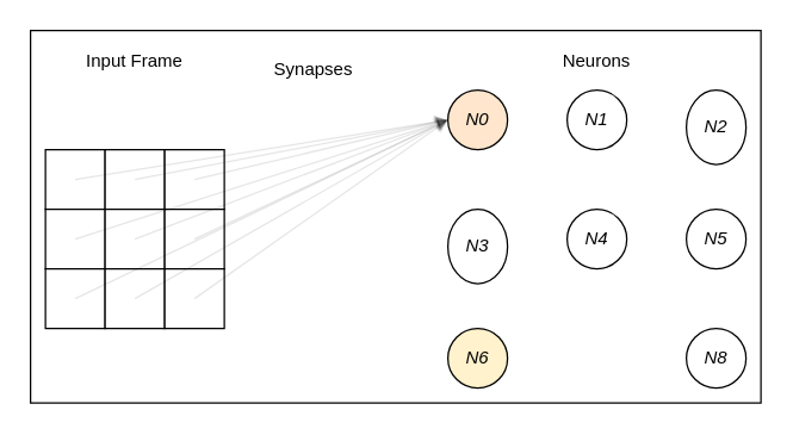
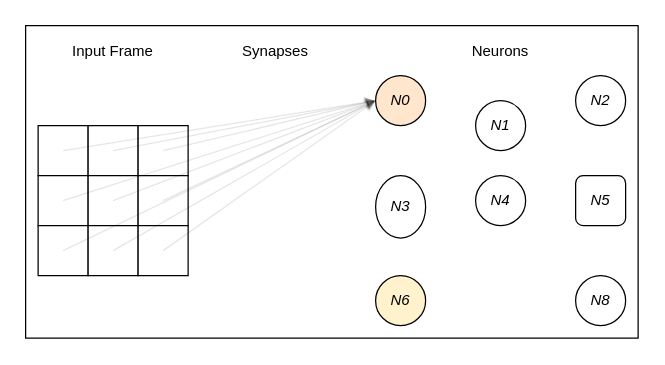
- <mxCell id="24" value="Synapses" style="text;html=1;align=center;verticalAlign=bottom;whiteSpace=wrap;rounded=0;" vertex="1" parent="1"><mxGeometry x="150" y="25" width="120" height="30" as="geometry" /></mxCell>
+ <mxCell id="24" value="Synapses" style="text;html=1;align=center;verticalAlign=bottom;whiteSpace=wrap;rounded=0;" vertex="1" parent="1"><mxGeometry x="160" y="20" width="120" height="30" as="geometry" /></mxCell>
- <mxCell id="4" value="&lt;i&gt;N1&lt;/i&gt;" style="ellipse;whiteSpace=wrap;html=1;aspect=fixed;" vertex="1" parent="1"><mxGeometry x="380" y="60" width="40" height="40" as="geometry" /></mxCell>
+ <mxCell id="4" value="&lt;i&gt;N1&lt;/i&gt;" style="ellipse;whiteSpace=wrap;html=1;aspect=fixed;" vertex="1" parent="1"><mxGeometry x="380" y="80" width="40" height="40" as="geometry" /></mxCell>
- <mxCell id="3" value="&lt;i&gt;N2&lt;/i&gt;" style="ellipse;whiteSpace=wrap;html=1;aspect=fixed;" vertex="1" parent="1"><mxGeometry x="460" y="60" width="40" height="50" as="geometry" /></mxCell>
+ <mxCell id="3" value="&lt;i&gt;N2&lt;/i&gt;" style="ellipse;whiteSpace=wrap;html=1;aspect=fixed;" vertex="1" parent="1"><mxGeometry x="460" y="60" width="40" height="40" as="geometry" /></mxCell>
- <mxCell id="29" value="&lt;i style=&quot;&quot;&gt;N5&lt;/i&gt;" style="ellipse;whiteSpace=wrap;html=1;aspect=fixed;" vertex="1" parent="1"><mxGeometry x="460" y="140" width="40" height="40" as="geometry" /></mxCell>
+ <mxCell id="29" value="&lt;i style=&quot;&quot;&gt;N5&lt;/i&gt;" style="whiteSpace=wrap;html=1;aspect=fixed;rounded=1;" vertex="1" parent="1"><mxGeometry x="460" y="140" width="40" height="40" as="geometry" /></mxCell>
